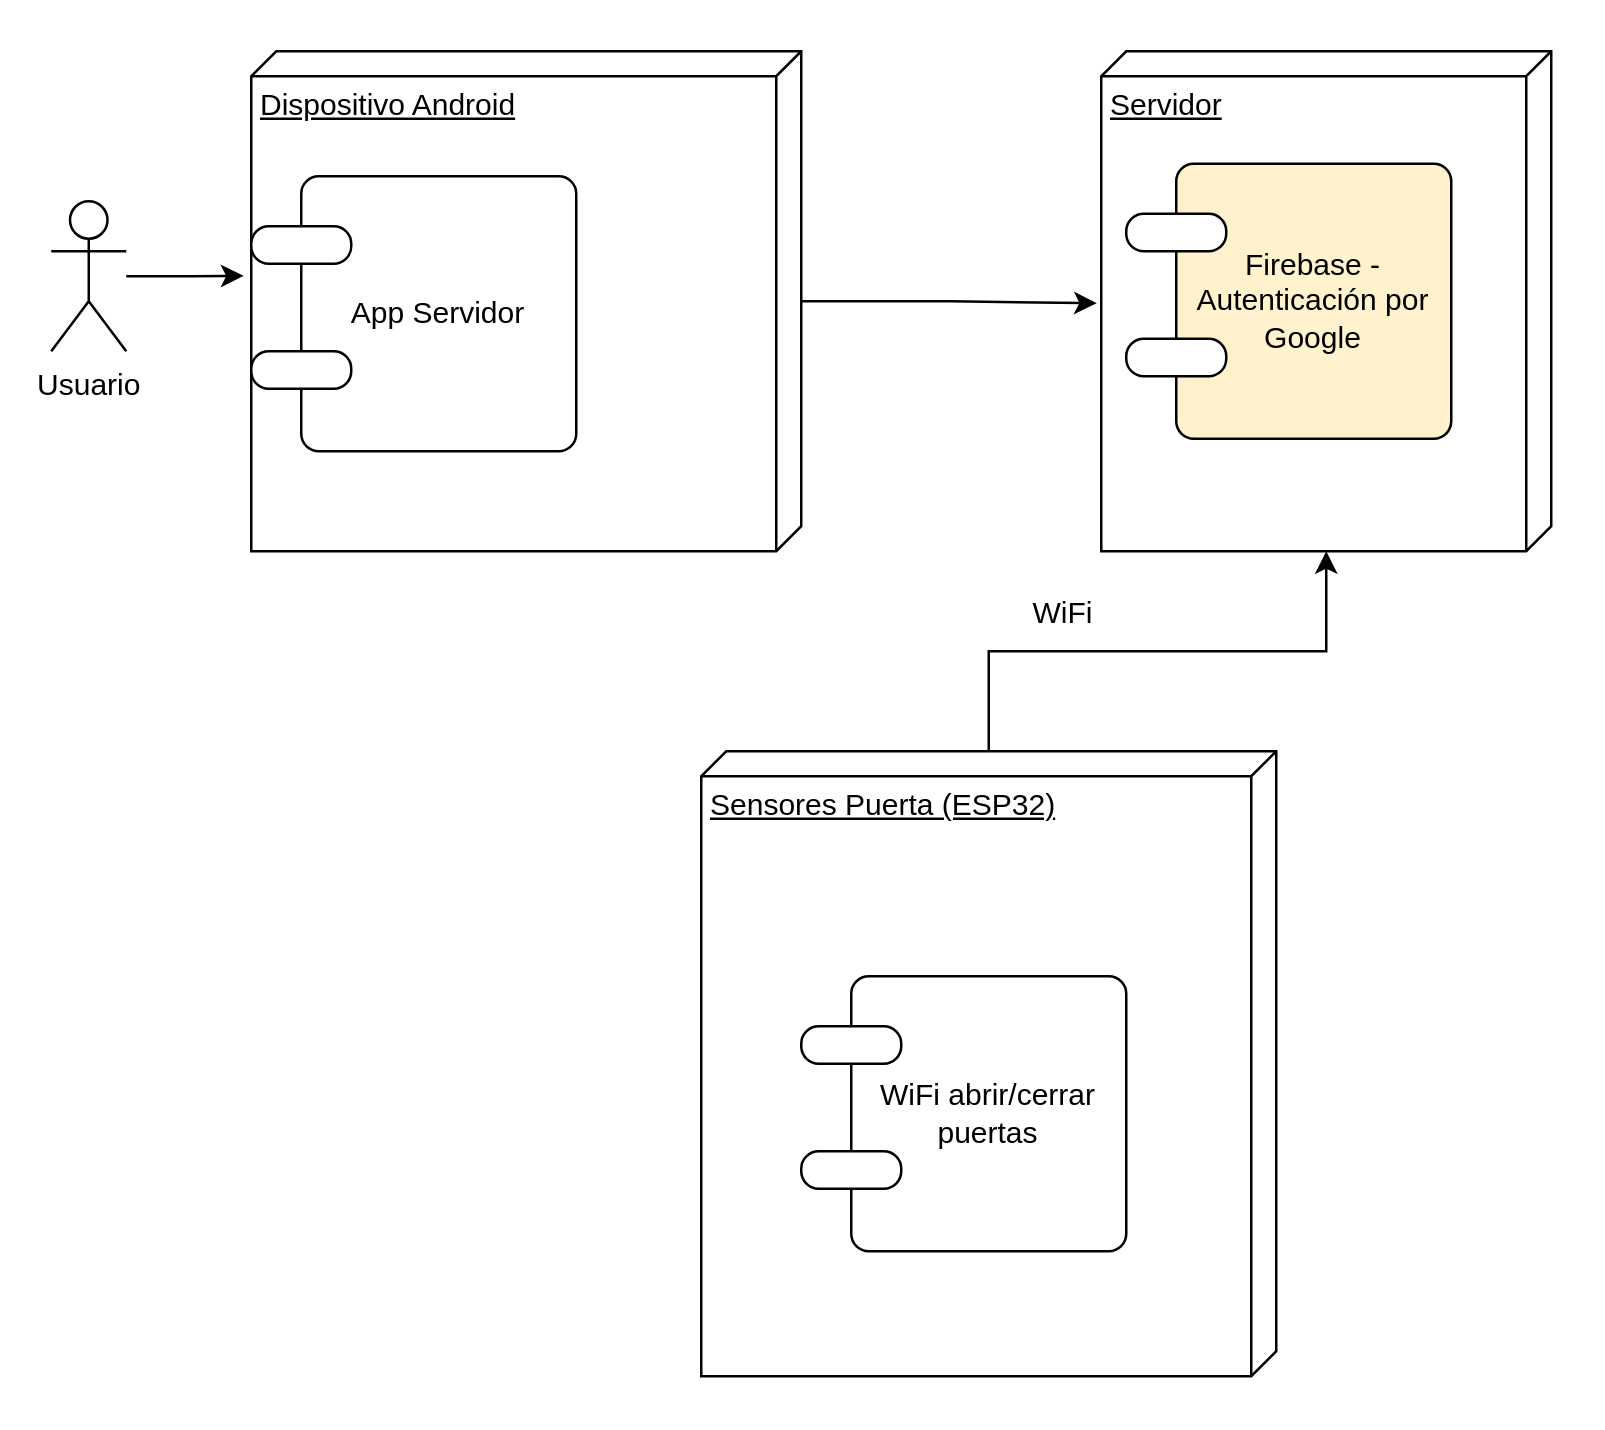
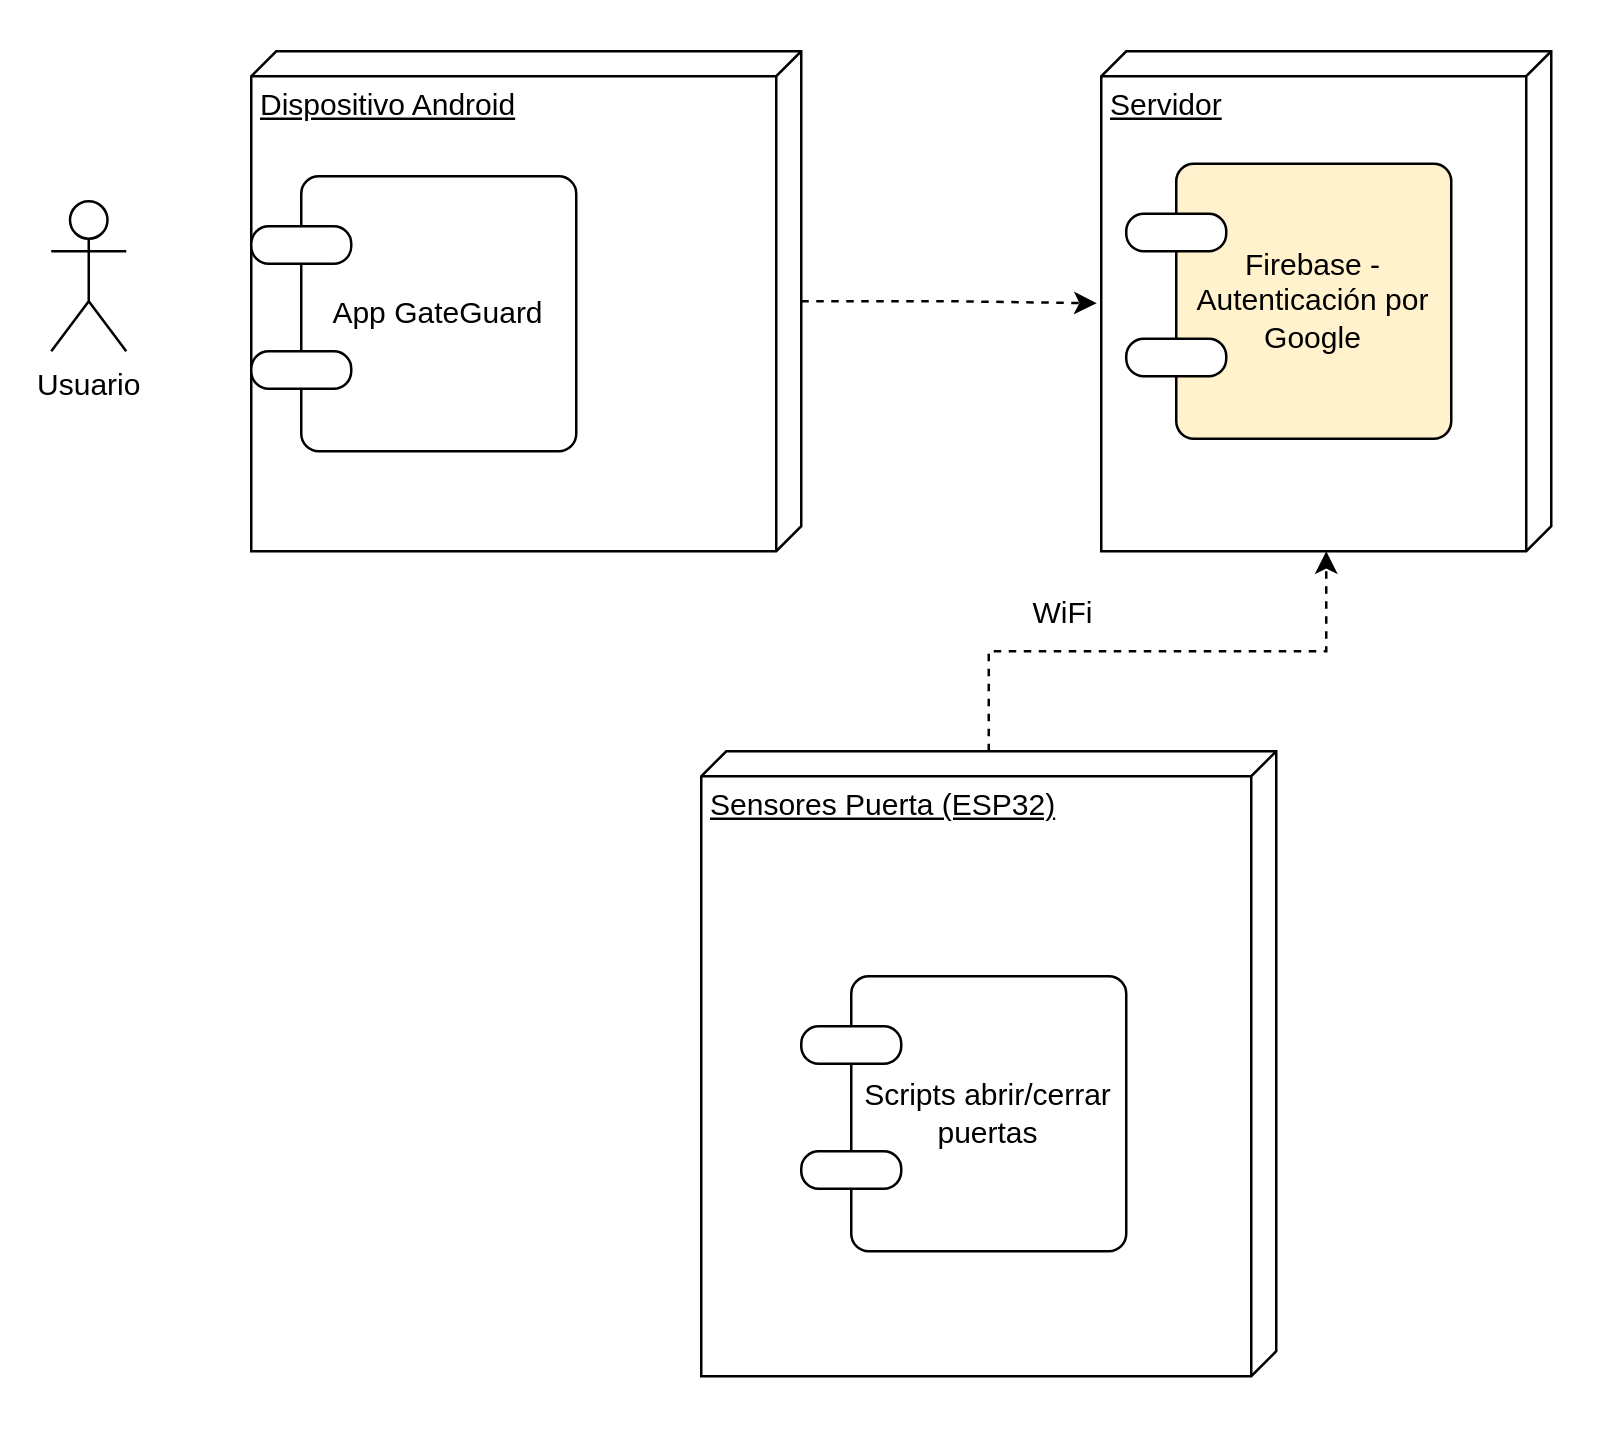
- <mxCell id="10" style="edgeStyle=orthogonalEdgeStyle;rounded=0;orthogonalLoop=1;jettySize=auto;html=1;entryX=0.449;entryY=1.014;entryDx=0;entryDy=0;entryPerimeter=0;" edge="1" parent="1" source="11" target="3"><mxGeometry relative="1" as="geometry" /></mxCell>
- <mxCell id="2" style="edgeStyle=orthogonalEdgeStyle;rounded=0;orthogonalLoop=1;jettySize=auto;html=1;entryX=0.504;entryY=1.01;entryDx=0;entryDy=0;entryPerimeter=0;" edge="1" parent="1" source="3" target="4"><mxGeometry relative="1" as="geometry" /></mxCell>
+ <mxCell id="2" style="edgeStyle=orthogonalEdgeStyle;rounded=0;orthogonalLoop=1;jettySize=auto;html=1;entryX=0.504;entryY=1.01;entryDx=0;entryDy=0;entryPerimeter=0;dashed=1;" edge="1" parent="1" source="3" target="4"><mxGeometry relative="1" as="geometry" /></mxCell>
- <mxCell id="7" value="App Servidor" style="rounded=1;whiteSpace=wrap;html=1;absoluteArcSize=1;arcSize=14;strokeWidth=1;" vertex="1" parent="1"><mxGeometry x="120" y="70" width="110" height="110" as="geometry" /></mxCell>
+ <mxCell id="7" value="App GateGuard" style="rounded=1;whiteSpace=wrap;html=1;absoluteArcSize=1;arcSize=14;strokeWidth=1;" vertex="1" parent="1"><mxGeometry x="120" y="70" width="110" height="110" as="geometry" /></mxCell>
- <mxCell id="5" style="edgeStyle=orthogonalEdgeStyle;rounded=0;orthogonalLoop=1;jettySize=auto;html=1;" edge="1" parent="1" source="6" target="4"><mxGeometry relative="1" as="geometry" /></mxCell>
+ <mxCell id="5" style="edgeStyle=orthogonalEdgeStyle;rounded=0;orthogonalLoop=1;jettySize=auto;html=1;dashed=1;" edge="1" parent="1" source="6" target="4"><mxGeometry relative="1" as="geometry" /></mxCell>
- <mxCell id="15" value="WiFi abrir/cerrar puertas" style="rounded=1;whiteSpace=wrap;html=1;absoluteArcSize=1;arcSize=14;strokeWidth=1;" vertex="1" parent="1"><mxGeometry x="340" y="390" width="110" height="110" as="geometry" /></mxCell>
+ <mxCell id="15" value="Scripts abrir/cerrar puertas" style="rounded=1;whiteSpace=wrap;html=1;absoluteArcSize=1;arcSize=14;strokeWidth=1;" vertex="1" parent="1"><mxGeometry x="340" y="390" width="110" height="110" as="geometry" /></mxCell>
